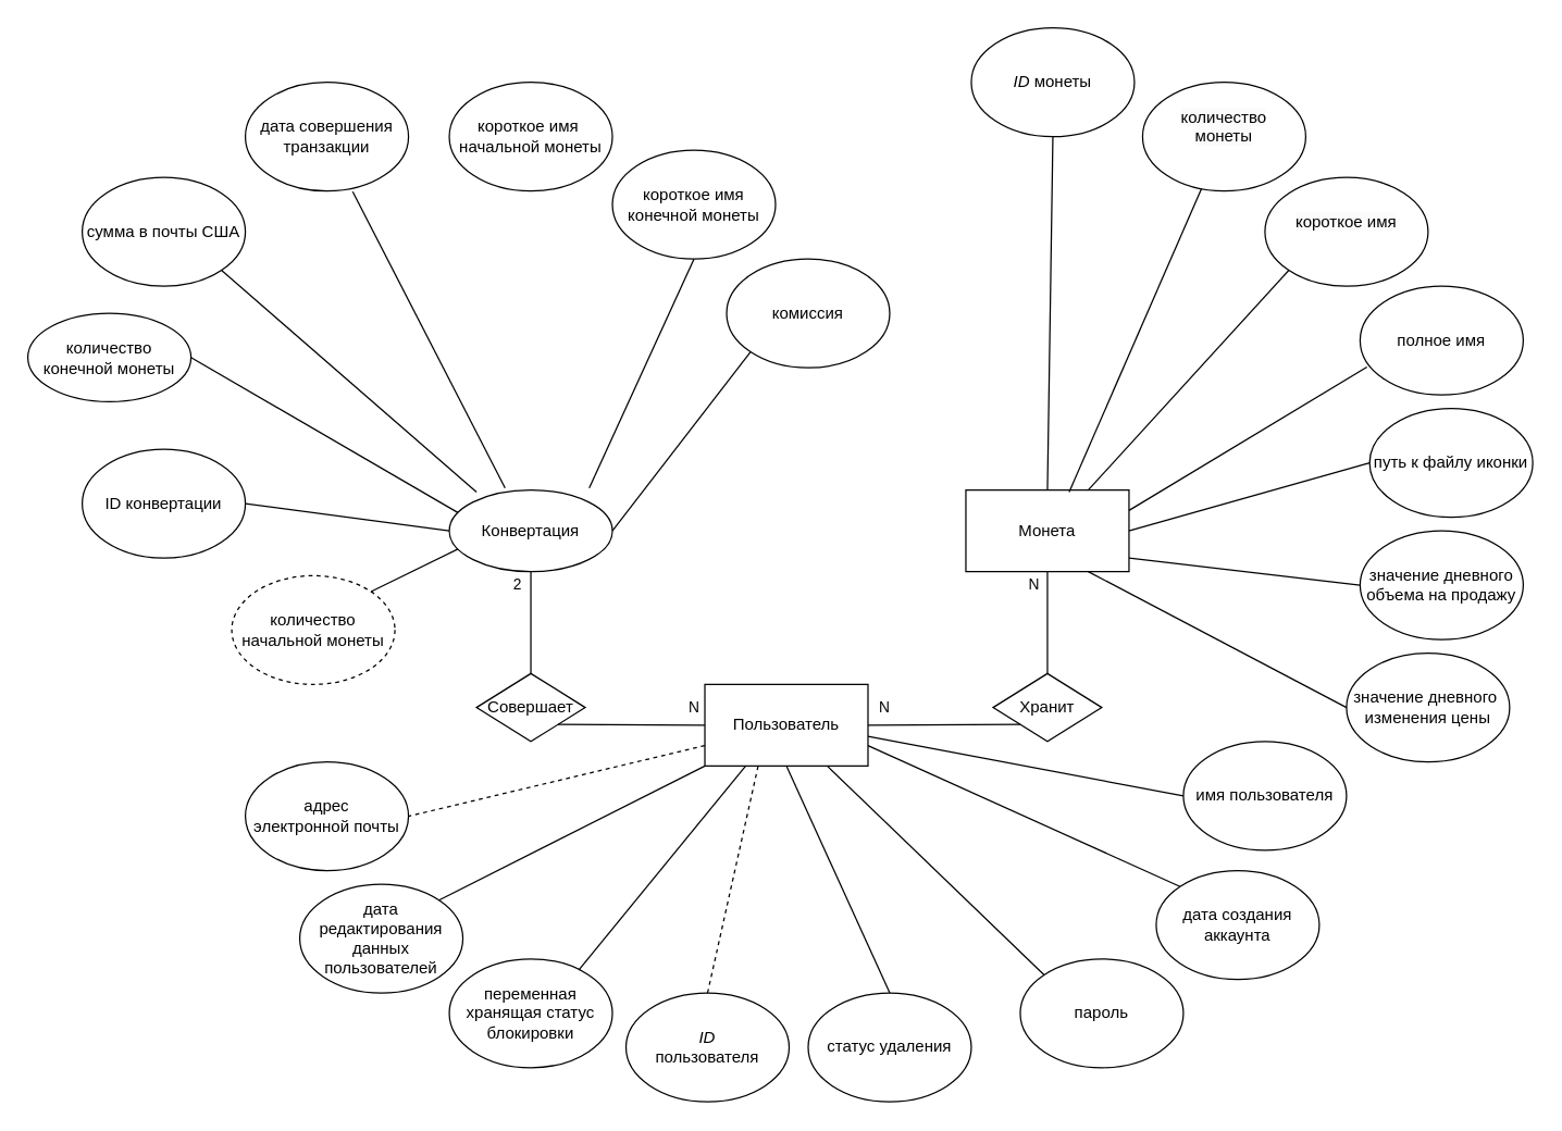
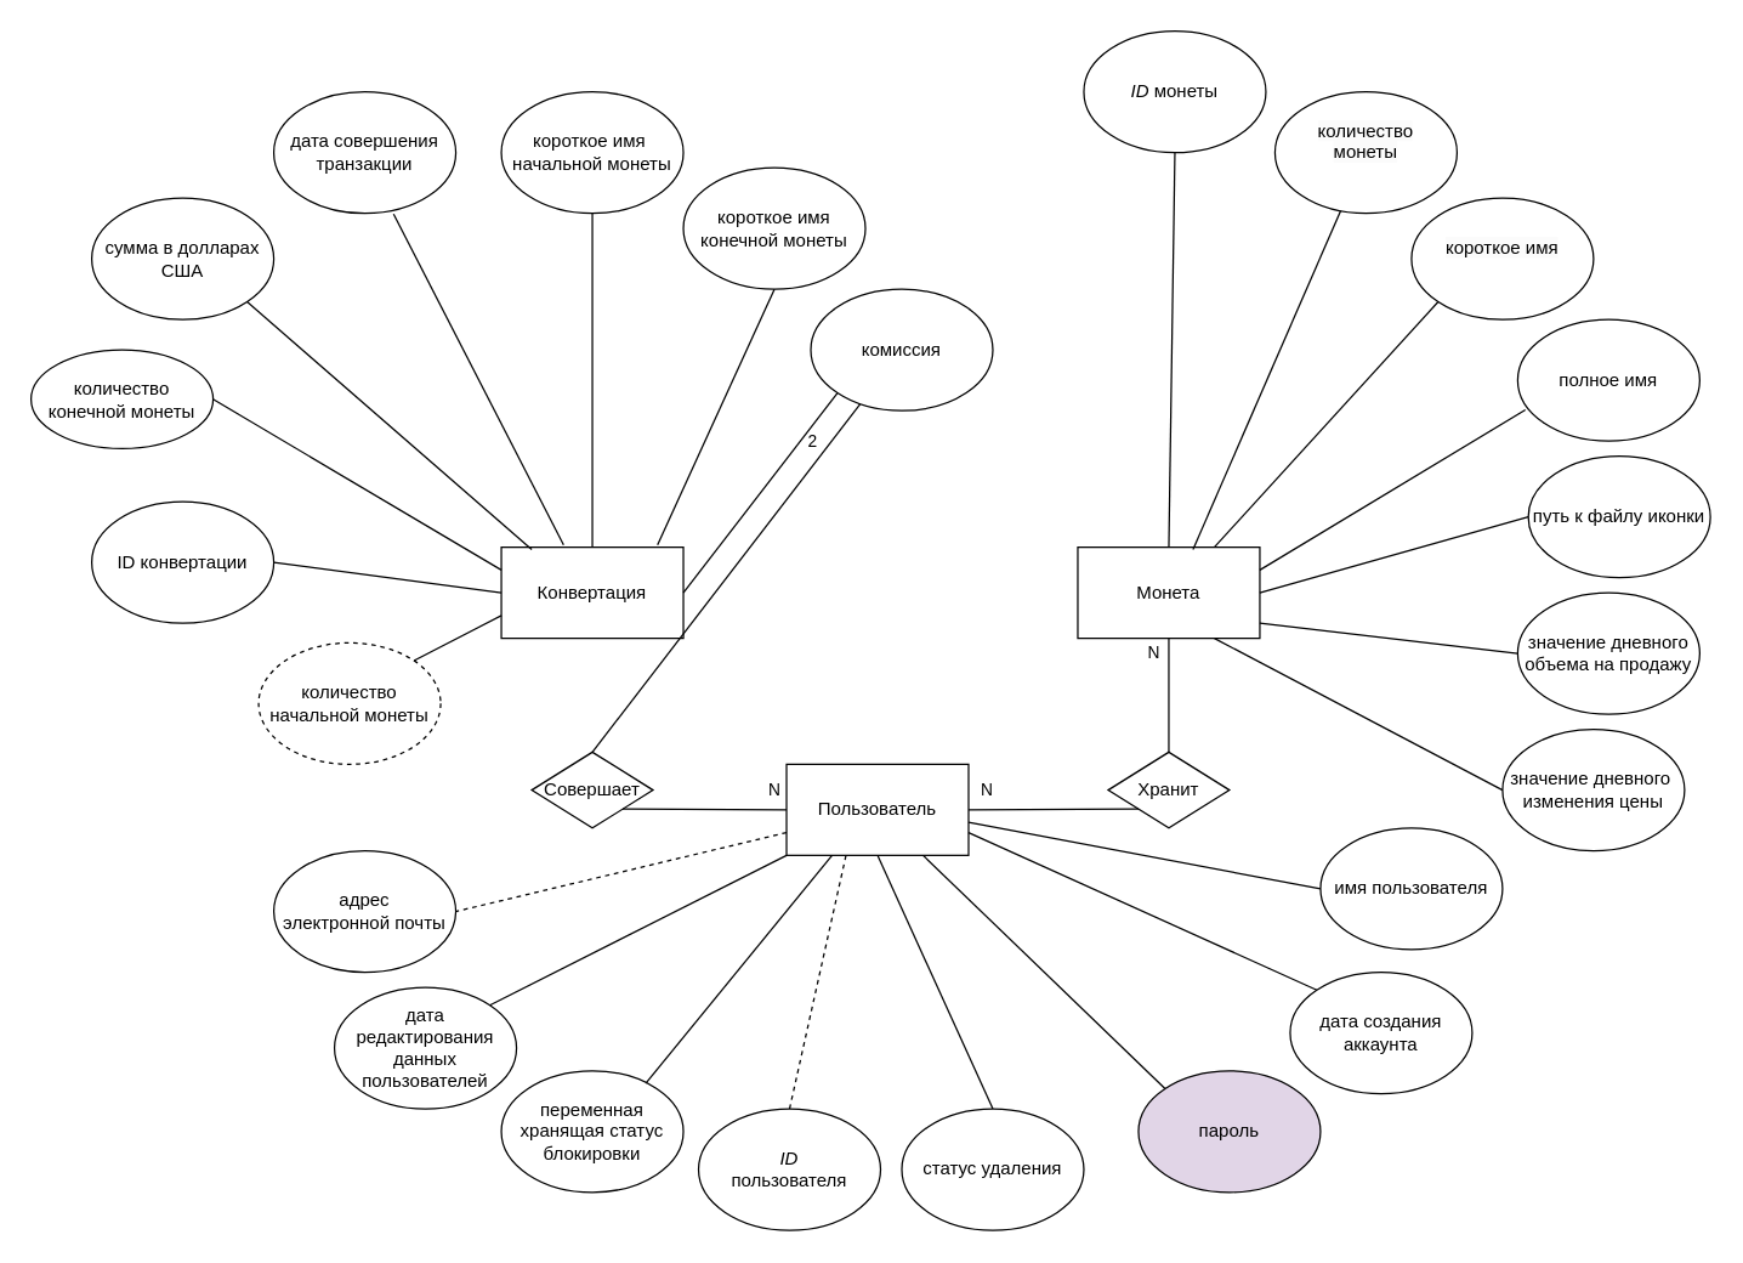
- <mxCell id="32" value="сумма в почты США" style="ellipse;whiteSpace=wrap;html=1;" vertex="1" parent="1"><mxGeometry x="60" y="130" width="120" height="80" as="geometry" /></mxCell>
+ <mxCell id="32" value="сумма в долларах США" style="ellipse;whiteSpace=wrap;html=1;" vertex="1" parent="1"><mxGeometry x="60" y="130" width="120" height="80" as="geometry" /></mxCell>
+ <mxCell id="54" value="" style="endArrow=none;html=1;rounded=0;entryX=0.5;entryY=1;entryDx=0;entryDy=0;exitX=0.5;exitY=0;exitDx=0;exitDy=0;" edge="1" parent="1" source="3" target="34"><mxGeometry width="50" height="50" relative="1" as="geometry"><mxPoint x="370" y="270" as="sourcePoint" /><mxPoint x="420" y="220" as="targetPoint" /></mxGeometry></mxCell>
- <mxCell id="3" value="Конвертация" style="ellipse;whiteSpace=wrap;html=1;" vertex="1" parent="1"><mxGeometry x="330" y="360" width="120" height="60" as="geometry" /></mxCell>
+ <mxCell id="3" value="Конвертация" style="rounded=0;whiteSpace=wrap;html=1;" vertex="1" parent="1"><mxGeometry x="330" y="360" width="120" height="60" as="geometry" /></mxCell>
- <mxCell id="8" value="2" style="endArrow=none;html=1;rounded=0;entryX=0.5;entryY=1;entryDx=0;entryDy=0;exitX=0.5;exitY=0;exitDx=0;exitDy=0;" edge="1" parent="1" source="5" target="3"><mxGeometry x="0.733" y="10" width="50" height="50" relative="1" as="geometry"><mxPoint x="390" y="490" as="sourcePoint" /><mxPoint x="620" y="470" as="targetPoint" /><mxPoint as="offset" /></mxGeometry></mxCell>
+ <mxCell id="8" value="2" style="endArrow=none;html=1;rounded=0;exitX=0.5;exitY=0;exitDx=0;exitDy=0;" edge="1" parent="1" source="5" target="49"><mxGeometry x="0.733" y="10" width="50" height="50" relative="1" as="geometry"><mxPoint x="390" y="490" as="sourcePoint" /><mxPoint x="620" y="470" as="targetPoint" /><mxPoint as="offset" /></mxGeometry></mxCell>
- <mxCell id="21" value="пароль" style="ellipse;whiteSpace=wrap;html=1;" vertex="1" parent="1"><mxGeometry x="750" y="705" width="120" height="80" as="geometry" /></mxCell>
+ <mxCell id="21" value="пароль" style="ellipse;whiteSpace=wrap;html=1;fillColor=#e1d5e7;" vertex="1" parent="1"><mxGeometry x="750" y="705" width="120" height="80" as="geometry" /></mxCell>
